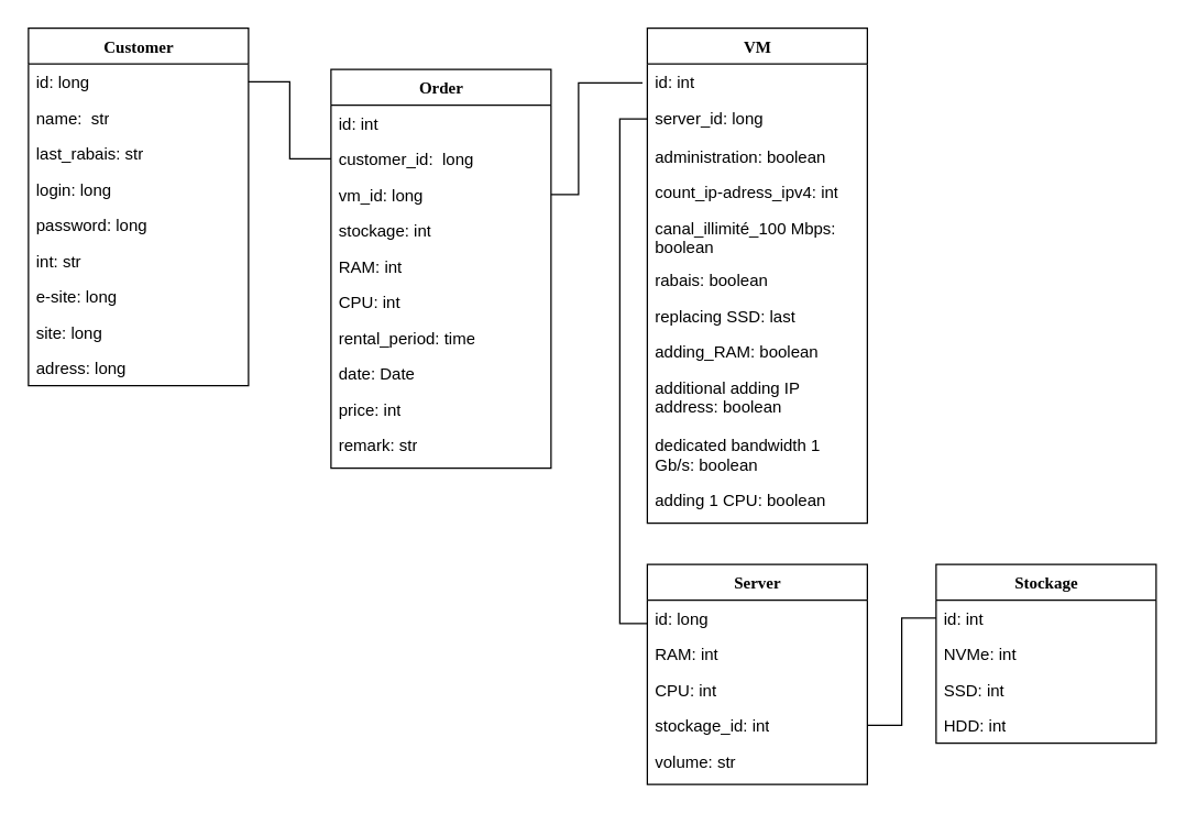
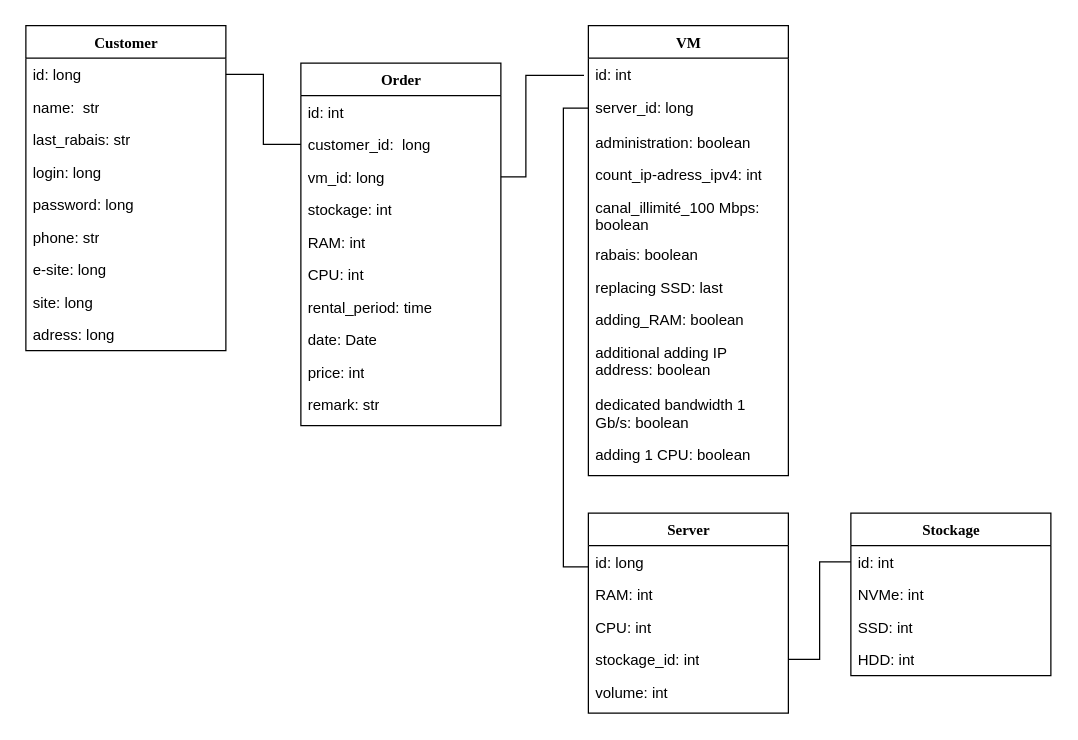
- <mxCell id="19" value="int: str" style="text;html=1;strokeColor=none;fillColor=none;align=left;verticalAlign=top;spacingLeft=4;spacingRight=4;whiteSpace=wrap;overflow=hidden;rotatable=0;points=[[0,0.5],[1,0.5]];portConstraint=eastwest;" parent="13" vertex="1"><mxGeometry y="156" width="160" height="26" as="geometry" /></mxCell>
+ <mxCell id="19" value="phone: str" style="text;html=1;strokeColor=none;fillColor=none;align=left;verticalAlign=top;spacingLeft=4;spacingRight=4;whiteSpace=wrap;overflow=hidden;rotatable=0;points=[[0,0.5],[1,0.5]];portConstraint=eastwest;" parent="13" vertex="1"><mxGeometry y="156" width="160" height="26" as="geometry" /></mxCell>
- <mxCell id="46" value="volume: str" style="text;html=1;strokeColor=none;fillColor=none;align=left;verticalAlign=top;spacingLeft=4;spacingRight=4;whiteSpace=wrap;overflow=hidden;rotatable=0;points=[[0,0.5],[1,0.5]];portConstraint=eastwest;" vertex="1" parent="41"><mxGeometry y="130" width="160" height="26" as="geometry" /></mxCell>
+ <mxCell id="46" value="volume: int" style="text;html=1;strokeColor=none;fillColor=none;align=left;verticalAlign=top;spacingLeft=4;spacingRight=4;whiteSpace=wrap;overflow=hidden;rotatable=0;points=[[0,0.5],[1,0.5]];portConstraint=eastwest;" vertex="1" parent="41"><mxGeometry y="130" width="160" height="26" as="geometry" /></mxCell>
